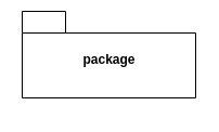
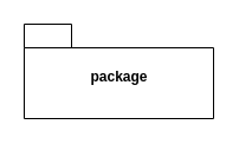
- <mxCell id="2" value="package" style="shape=folder;fontStyle=1;spacingTop=10;tabWidth=40;tabHeight=20;tabPosition=left;html=1;" vertex="1" parent="1"><mxGeometry x="20" y="10" width="160" height="80" as="geometry" /></mxCell>
+ <mxCell id="2" value="package" style="shape=folder;fontStyle=1;spacingTop=10;tabWidth=40;tabHeight=20;tabPosition=left;html=1;" vertex="1" parent="1"><mxGeometry x="20" y="20" width="160" height="80" as="geometry" /></mxCell>
